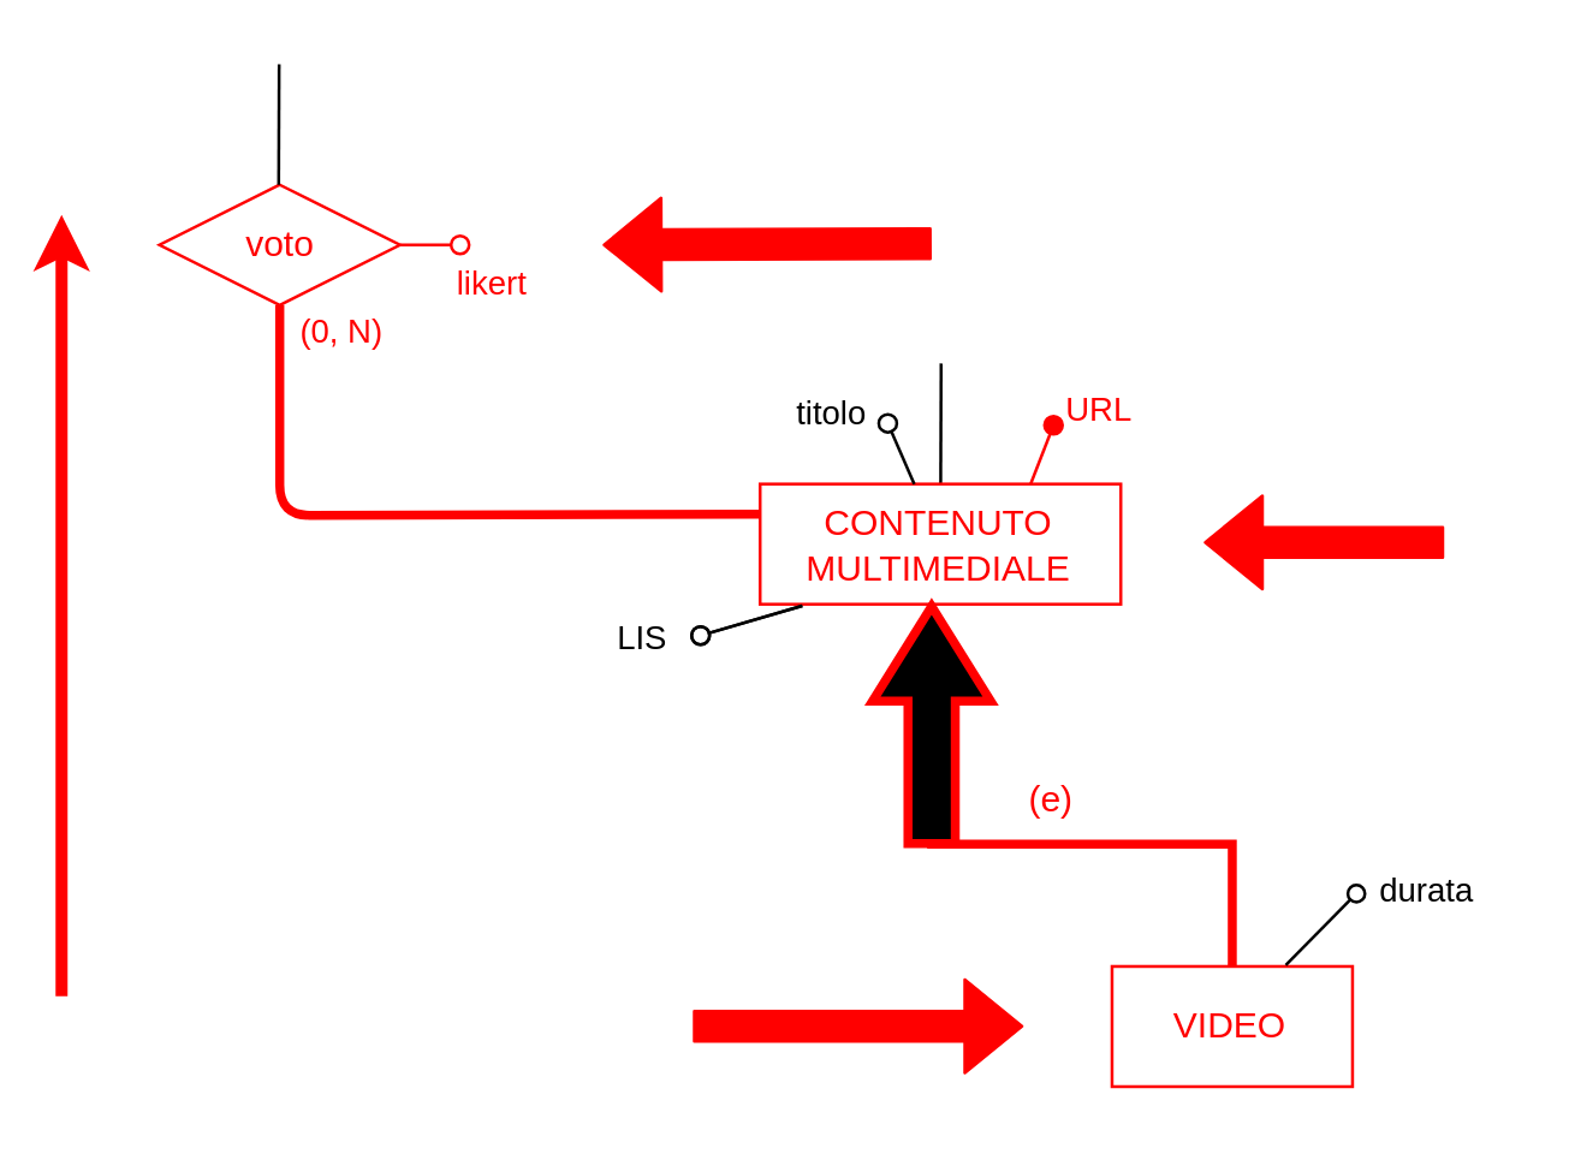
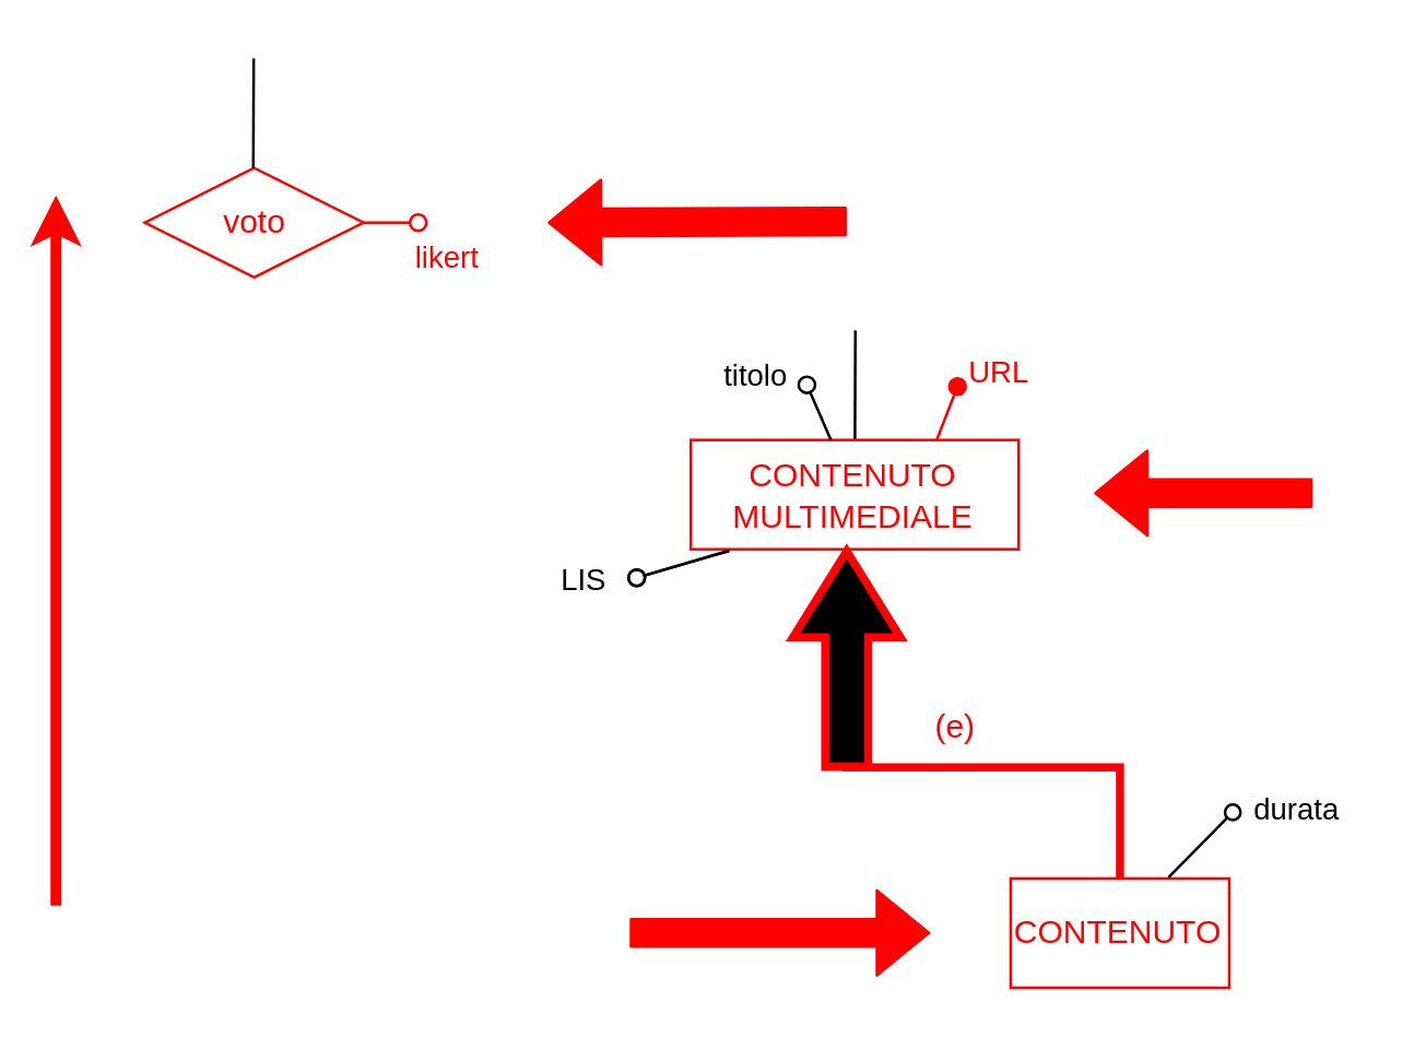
- <mxCell id="8" style="edgeStyle=none;jumpStyle=arc;html=1;exitX=0.5;exitY=1;exitDx=0;exitDy=0;entryX=0;entryY=0.25;entryDx=0;entryDy=0;endArrow=none;endFill=0;strokeColor=#FF0000;strokeWidth=3;" parent="1" source="10" target="3" edge="1"><mxGeometry relative="1" as="geometry"><Array as="points"><mxPoint x="92.58" y="171" /></Array></mxGeometry></mxCell>
- <mxCell id="9" value="&lt;font color=&quot;#ff0000&quot;&gt;(0, N)&lt;/font&gt;" style="edgeLabel;html=1;align=center;verticalAlign=middle;resizable=0;points=[];strokeColor=#FF0000;" parent="8" vertex="1" connectable="0"><mxGeometry x="-0.9" relative="1" as="geometry"><mxPoint x="20" y="-2" as="offset" /></mxGeometry></mxCell>
- <mxCell id="17" value="&lt;font color=&quot;#ff0000&quot;&gt;VIDEO&lt;/font&gt;" style="whiteSpace=wrap;html=1;strokeColor=#FF0000;" parent="1" vertex="1"><mxGeometry x="369.48" y="321.09" width="80" height="40" as="geometry" /></mxCell>
+ <mxCell id="17" value="&lt;font color=&quot;#ff0000&quot;&gt;CONTENUTO&lt;/font&gt;" style="whiteSpace=wrap;html=1;strokeColor=#FF0000;" parent="1" vertex="1"><mxGeometry x="369.48" y="321.09" width="80" height="40" as="geometry" /></mxCell>
